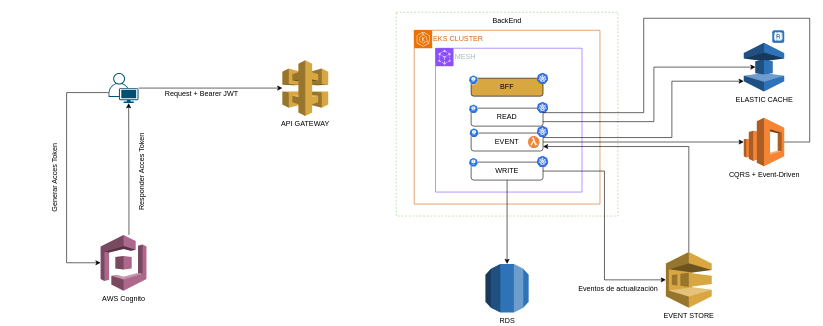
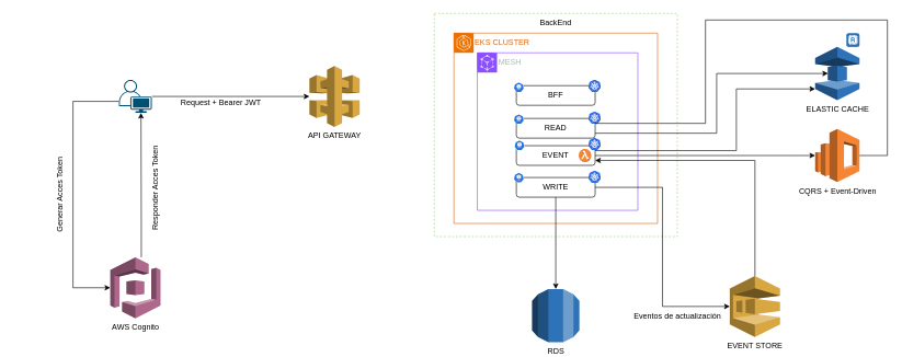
- <mxCell id="6" value="BFF" style="rounded=1;whiteSpace=wrap;html=1;fillColor=#d9a741;" vertex="1" parent="4"><mxGeometry x="59.38" y="50" width="120" height="30" as="geometry" /></mxCell>
+ <mxCell id="6" value="BFF" style="rounded=1;whiteSpace=wrap;html=1;" vertex="1" parent="4"><mxGeometry x="59.38" y="50" width="120" height="30" as="geometry" /></mxCell>
